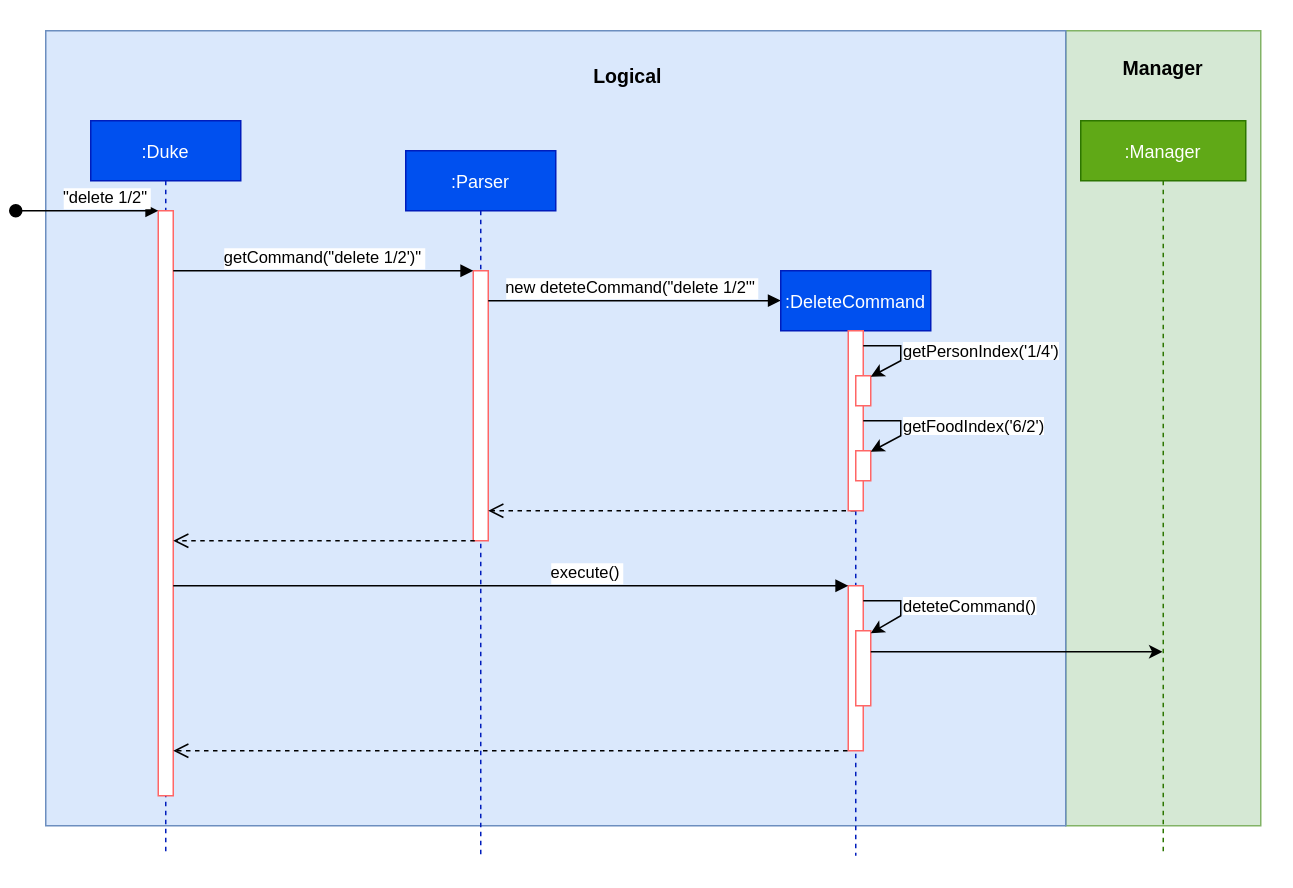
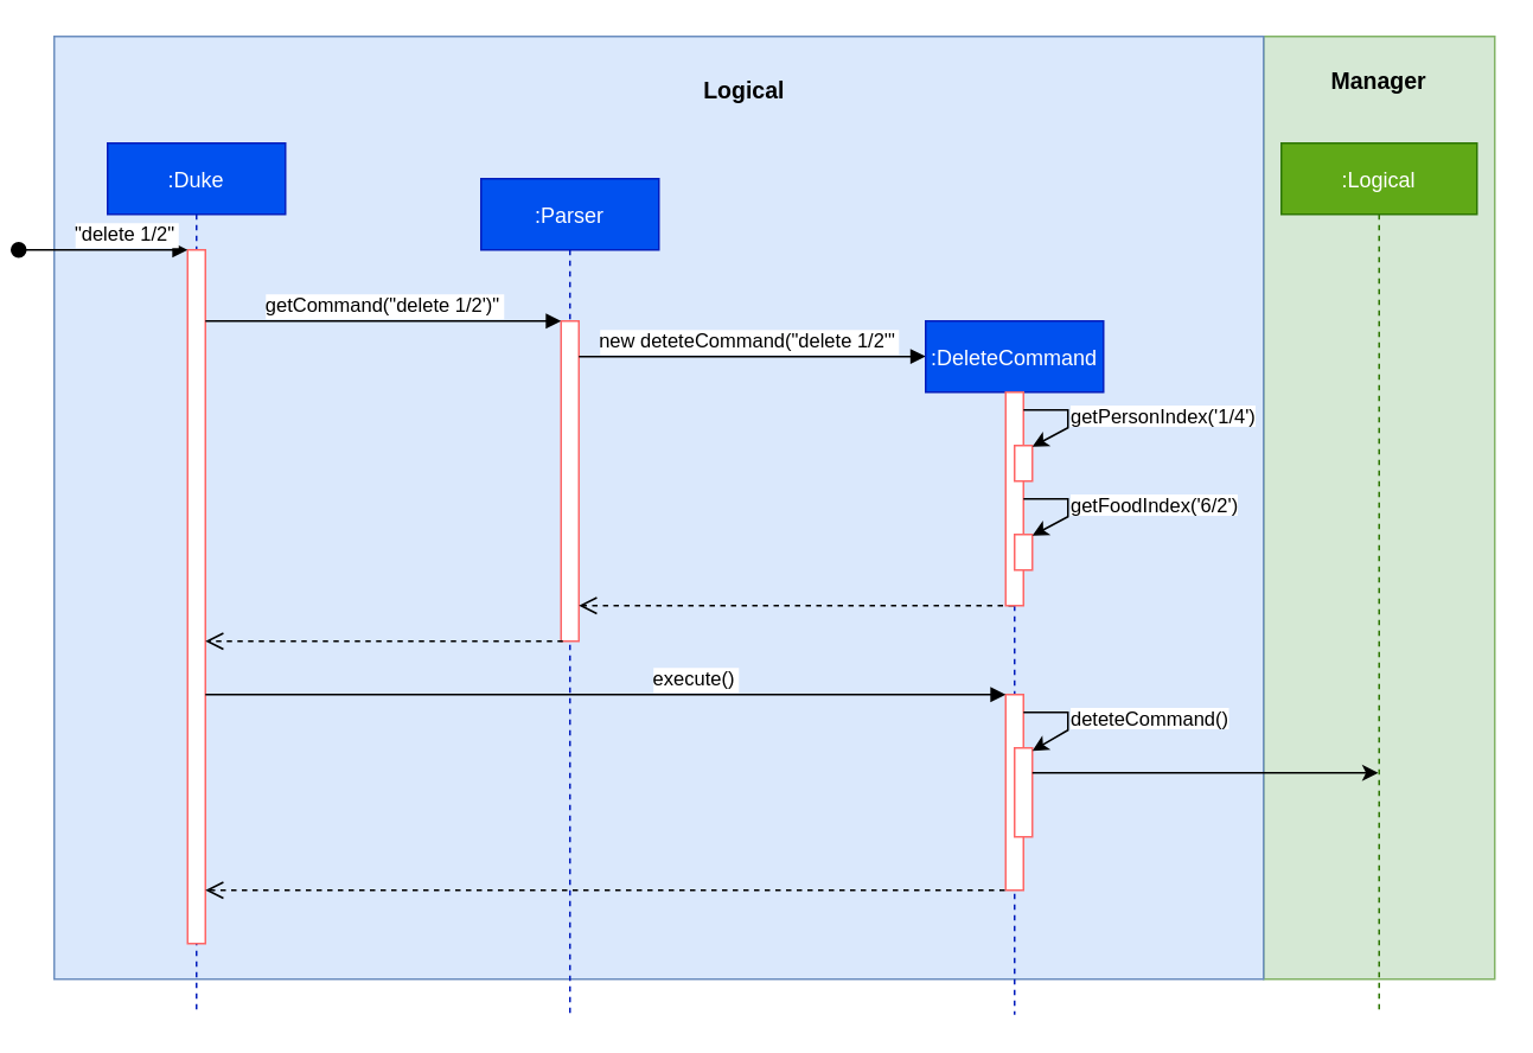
- <mxCell id="28" value=":Manager" style="shape=umlLifeline;perimeter=lifelinePerimeter;container=1;collapsible=0;recursiveResize=0;rounded=0;shadow=0;strokeWidth=1;fillColor=#60a917;strokeColor=#2D7600;fontColor=#ffffff;" vertex="1" parent="1"><mxGeometry x="710" y="80" width="110" height="490" as="geometry" /></mxCell>
+ <mxCell id="28" value=":Logical" style="shape=umlLifeline;perimeter=lifelinePerimeter;container=1;collapsible=0;recursiveResize=0;rounded=0;shadow=0;strokeWidth=1;fillColor=#60a917;strokeColor=#2D7600;fontColor=#ffffff;" vertex="1" parent="1"><mxGeometry x="710" y="80" width="110" height="490" as="geometry" /></mxCell>
